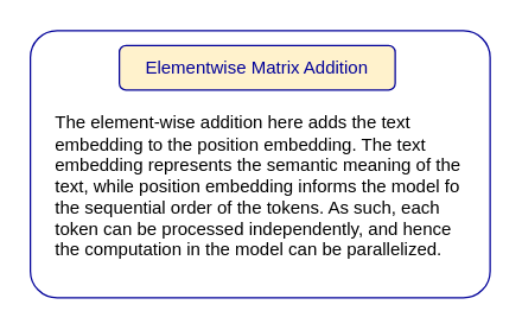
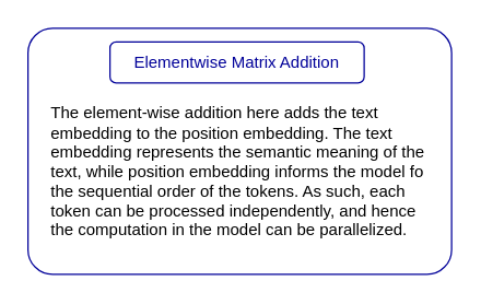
- <mxCell id="4" value="&lt;font color=&quot;#000099&quot;&gt;Elementwise Matrix Addition&lt;/font&gt;" style="rounded=1;whiteSpace=wrap;html=1;strokeColor=#000099;fillColor=#fff2cc;" parent="1" vertex="1"><mxGeometry x="80" y="30" width="186" height="30" as="geometry" /></mxCell>
+ <mxCell id="4" value="&lt;font color=&quot;#000099&quot;&gt;Elementwise Matrix Addition&lt;/font&gt;" style="rounded=1;whiteSpace=wrap;html=1;strokeColor=#000099;" parent="1" vertex="1"><mxGeometry x="80" y="30" width="186" height="30" as="geometry" /></mxCell>
